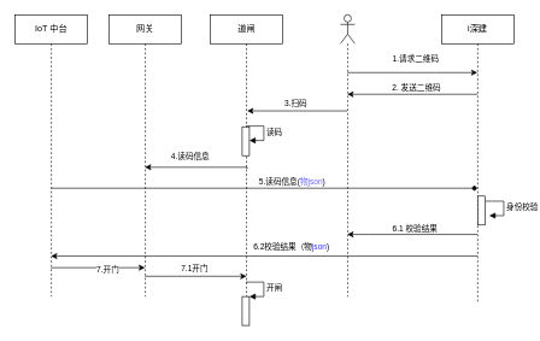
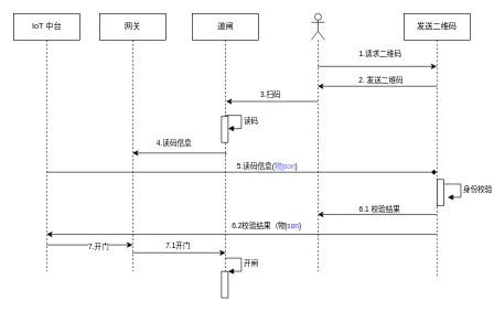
- <mxCell id="15" value="i深建" style="shape=umlLifeline;perimeter=lifelinePerimeter;whiteSpace=wrap;html=1;container=1;collapsible=0;recursiveResize=0;outlineConnect=0;" parent="1" vertex="1"><mxGeometry x="610" y="20" width="100" height="400" as="geometry" /></mxCell>
+ <mxCell id="15" value="发送二维码" style="shape=umlLifeline;perimeter=lifelinePerimeter;whiteSpace=wrap;html=1;container=1;collapsible=0;recursiveResize=0;outlineConnect=0;" parent="1" vertex="1"><mxGeometry x="610" y="20" width="100" height="400" as="geometry" /></mxCell>
